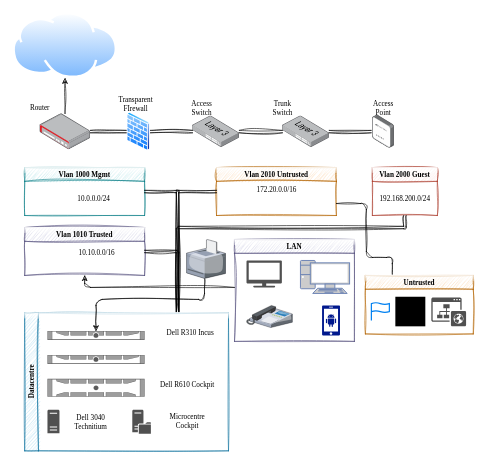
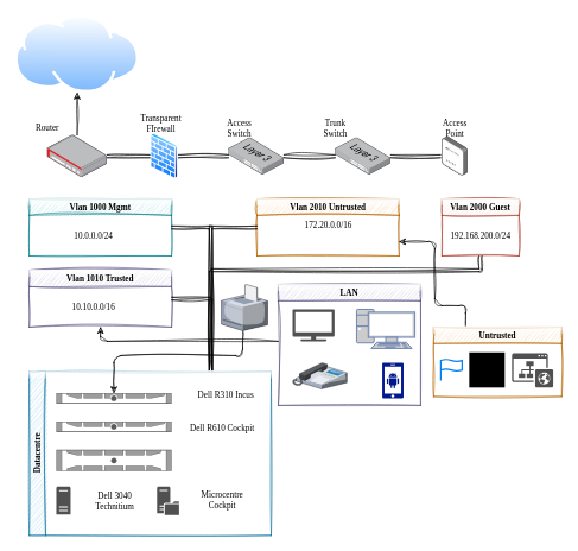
- <mxCell id="51" value="10.0.0.0/24" style="text;html=1;align=center;verticalAlign=middle;resizable=0;points=[];autosize=1;strokeColor=none;fillColor=none;fontFamily=Comic Sans MS;" vertex="1" parent="1"><mxGeometry x="110" y="317" width="90" height="30" as="geometry" /></mxCell>
+ <mxCell id="51" value="10.0.0.0/24" style="text;html=1;align=center;verticalAlign=middle;resizable=0;points=[];autosize=1;strokeColor=none;fillColor=none;fontFamily=Comic Sans MS;" vertex="1" parent="1"><mxGeometry x="85" y="317" width="90" height="30" as="geometry" /></mxCell>
- <mxCell id="46" style="edgeStyle=orthogonalEdgeStyle;rounded=1;orthogonalLoop=1;jettySize=auto;html=1;entryX=1;entryY=0.75;entryDx=0;entryDy=0;sketch=1;curveFitting=1;jiggle=2;fontFamily=Comic Sans MS;exitX=0.25;exitY=0;exitDx=0;exitDy=0;shadow=0;curved=0;endArrow=none;" edge="1" parent="1" source="47" target="23"><mxGeometry relative="1" as="geometry"><Array as="points"><mxPoint x="653" y="429" /><mxPoint x="610" y="429" /><mxPoint x="610" y="339" /></Array></mxGeometry></mxCell>
+ <mxCell id="46" style="edgeStyle=orthogonalEdgeStyle;rounded=1;orthogonalLoop=1;jettySize=auto;html=1;entryX=1;entryY=0.75;entryDx=0;entryDy=0;sketch=1;curveFitting=1;jiggle=2;fontFamily=Comic Sans MS;exitX=0.25;exitY=0;exitDx=0;exitDy=0;shadow=0;curved=0;" edge="1" parent="1" source="47" target="23"><mxGeometry relative="1" as="geometry"><Array as="points"><mxPoint x="653" y="429" /><mxPoint x="610" y="429" /><mxPoint x="610" y="339" /></Array></mxGeometry></mxCell>
- <mxCell id="20" value="10.10.0.0/16" style="text;html=1;align=center;verticalAlign=middle;resizable=0;points=[];autosize=1;strokeColor=none;fillColor=none;fontFamily=Comic Sans MS;" vertex="1" parent="19"><mxGeometry x="75" y="28" width="90" height="30" as="geometry" /></mxCell>
+ <mxCell id="20" value="10.10.0.0/16" style="text;html=1;align=center;verticalAlign=middle;resizable=0;points=[];autosize=1;strokeColor=none;fillColor=none;fontFamily=Comic Sans MS;" vertex="1" parent="19"><mxGeometry x="45" y="38" width="90" height="30" as="geometry" /></mxCell>
- <mxCell id="35" value="Dell R610 Cockpit" style="text;html=1;align=center;verticalAlign=middle;resizable=1;points=[];autosize=1;strokeColor=none;fillColor=none;movable=1;rotatable=1;deletable=1;editable=1;locked=0;connectable=1;fontFamily=Comic Sans MS;" vertex="1" parent="28"><mxGeometry x="210.5" y="105" width="120" height="30" as="geometry" /></mxCell>
+ <mxCell id="35" value="Dell R610 Cockpit" style="text;html=1;align=center;verticalAlign=middle;resizable=1;points=[];autosize=1;strokeColor=none;fillColor=none;movable=1;rotatable=1;deletable=1;editable=1;locked=0;connectable=1;fontFamily=Comic Sans MS;" vertex="1" parent="28"><mxGeometry x="210.5" y="65" width="120" height="30" as="geometry" /></mxCell>
- <mxCell id="36" value="Dell 3040&lt;div&gt;Technitium&lt;/div&gt;" style="text;html=1;align=center;verticalAlign=middle;resizable=1;points=[];autosize=1;strokeColor=none;fillColor=none;movable=1;rotatable=1;deletable=1;editable=1;locked=0;connectable=1;fontFamily=Comic Sans MS;" vertex="1" parent="28"><mxGeometry x="65" y="161.5" width="90" height="40" as="geometry" /></mxCell>
+ <mxCell id="36" value="Dell 3040&lt;div&gt;Technitium&lt;/div&gt;" style="text;html=1;align=center;verticalAlign=middle;resizable=1;points=[];autosize=1;strokeColor=none;fillColor=none;movable=1;rotatable=1;deletable=1;editable=1;locked=0;connectable=1;fontFamily=Comic Sans MS;" vertex="1" parent="28"><mxGeometry x="75" y="161.5" width="90" height="40" as="geometry" /></mxCell>
